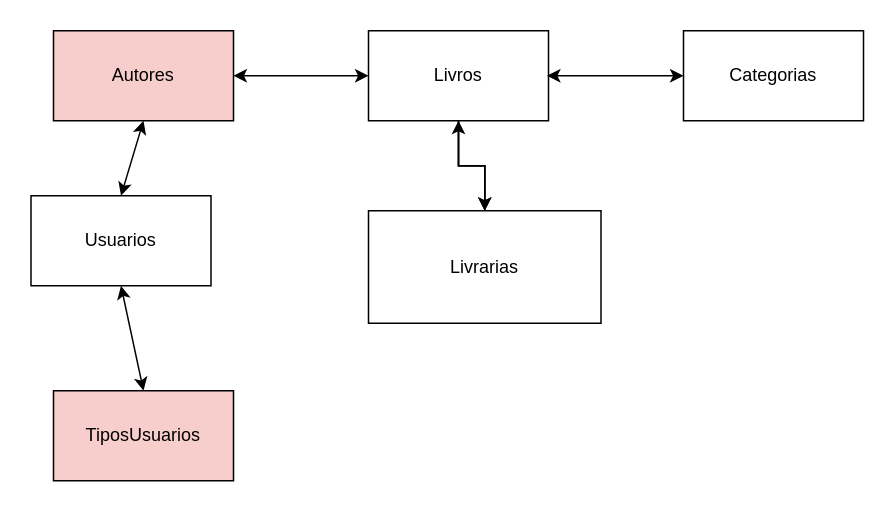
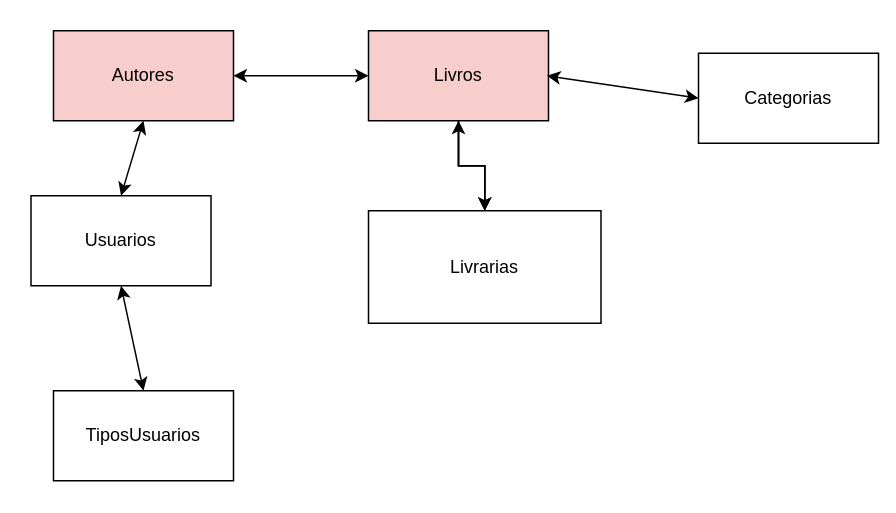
- <mxCell id="10" value="Livros" style="rounded=0;whiteSpace=wrap;html=1;" vertex="1" parent="1"><mxGeometry x="245" y="20" width="120" height="60" as="geometry" /></mxCell>
+ <mxCell id="10" value="Livros" style="rounded=0;whiteSpace=wrap;html=1;fillColor=#f8cecc;" vertex="1" parent="1"><mxGeometry x="245" y="20" width="120" height="60" as="geometry" /></mxCell>
- <mxCell id="7" value="Categorias" style="rounded=0;whiteSpace=wrap;html=1;" vertex="1" parent="1"><mxGeometry x="455" y="20" width="120" height="60" as="geometry" /></mxCell>
+ <mxCell id="7" value="Categorias" style="rounded=0;whiteSpace=wrap;html=1;" vertex="1" parent="1"><mxGeometry x="465" y="35" width="120" height="60" as="geometry" /></mxCell>
- <mxCell id="6" value="TiposUsuarios" style="rounded=0;whiteSpace=wrap;html=1;fillColor=#f8cecc;" vertex="1" parent="1"><mxGeometry x="35" y="260" width="120" height="60" as="geometry" /></mxCell>
+ <mxCell id="6" value="TiposUsuarios" style="rounded=0;whiteSpace=wrap;html=1;" vertex="1" parent="1"><mxGeometry x="35" y="260" width="120" height="60" as="geometry" /></mxCell>
